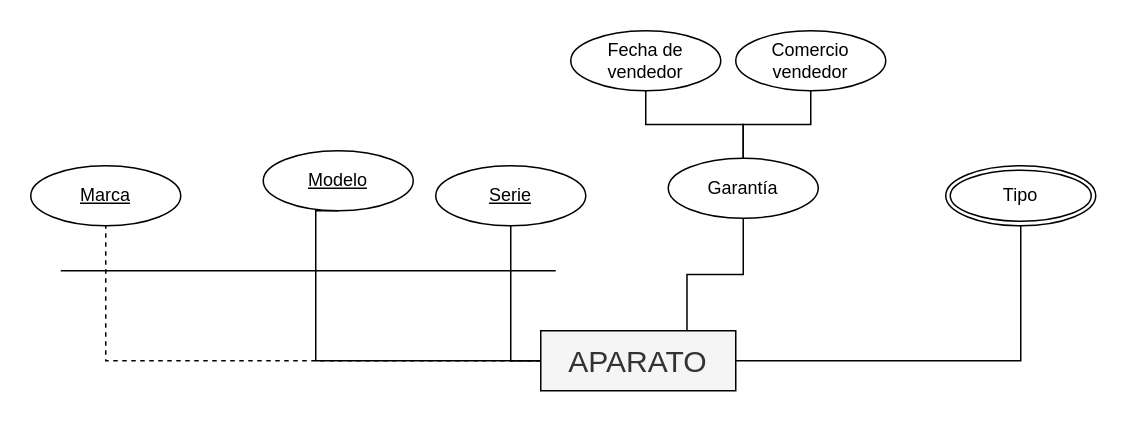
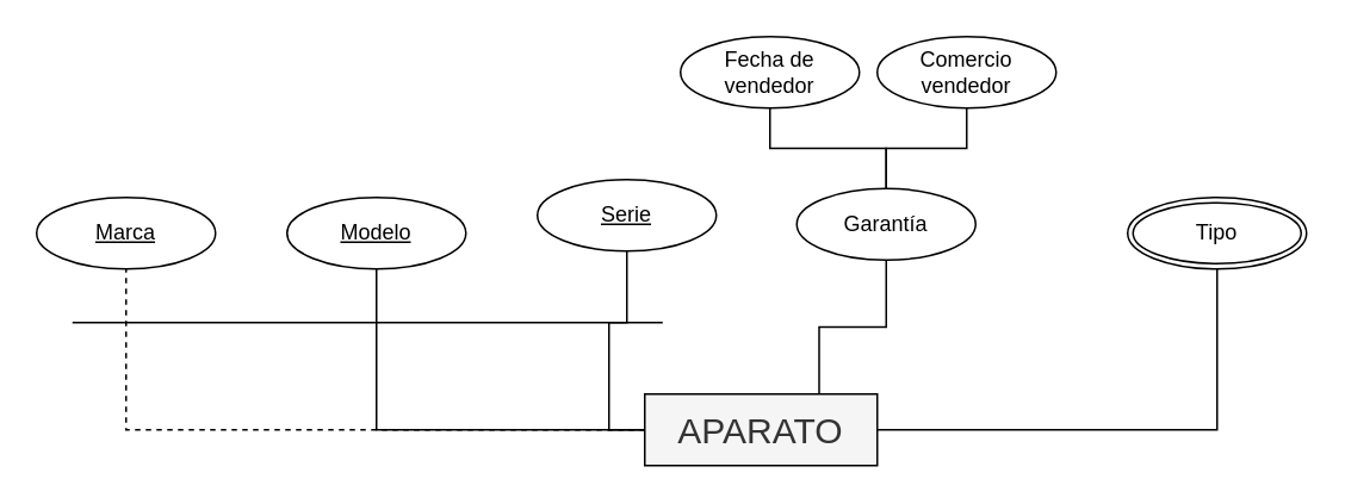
- <mxCell id="9" value="&lt;u&gt;Modelo&lt;/u&gt;" style="ellipse;whiteSpace=wrap;html=1;align=center;" parent="1" vertex="1"><mxGeometry x="175" y="100" width="100" height="40" as="geometry" /></mxCell>
+ <mxCell id="9" value="&lt;u&gt;Modelo&lt;/u&gt;" style="ellipse;whiteSpace=wrap;html=1;align=center;" parent="1" vertex="1"><mxGeometry x="160" y="110" width="100" height="40" as="geometry" /></mxCell>
- <mxCell id="10" value="&lt;u&gt;Serie&lt;/u&gt;" style="ellipse;whiteSpace=wrap;html=1;align=center;" parent="1" vertex="1"><mxGeometry x="290" y="110" width="100" height="40" as="geometry" /></mxCell>
+ <mxCell id="10" value="&lt;u&gt;Serie&lt;/u&gt;" style="ellipse;whiteSpace=wrap;html=1;align=center;" parent="1" vertex="1"><mxGeometry x="300" y="100" width="100" height="40" as="geometry" /></mxCell>
